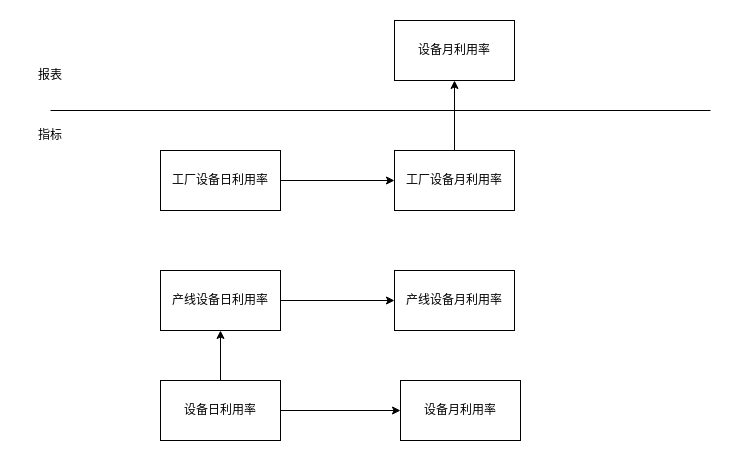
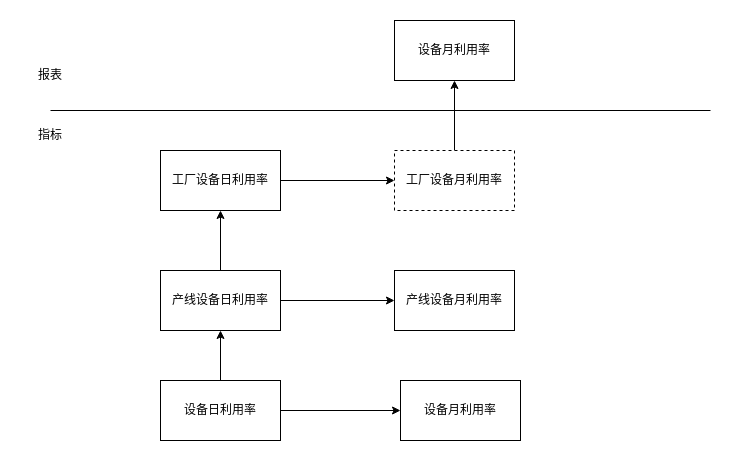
- <mxCell id="7" value="工厂设备月利用率" style="rounded=0;whiteSpace=wrap;html=1;" vertex="1" parent="1"><mxGeometry x="394" y="150" width="120" height="60" as="geometry" /></mxCell>
+ <mxCell id="7" value="工厂设备月利用率" style="rounded=0;whiteSpace=wrap;html=1;dashed=1;" vertex="1" parent="1"><mxGeometry x="394" y="150" width="120" height="60" as="geometry" /></mxCell>
+ <mxCell id="10" style="edgeStyle=orthogonalEdgeStyle;rounded=0;orthogonalLoop=1;jettySize=auto;html=1;exitX=0.5;exitY=0;exitDx=0;exitDy=0;entryX=0.5;entryY=1;entryDx=0;entryDy=0;" edge="1" parent="1" source="12" target="9"><mxGeometry relative="1" as="geometry" /></mxCell>
